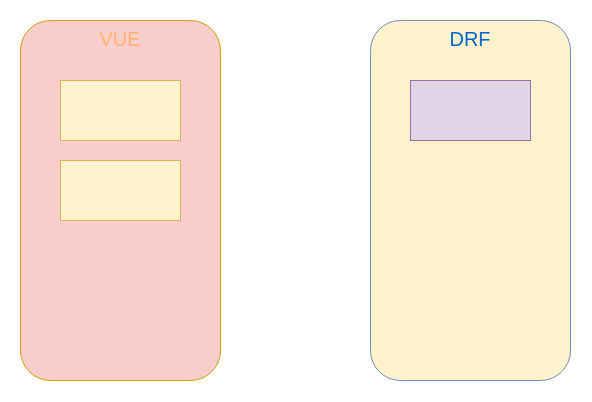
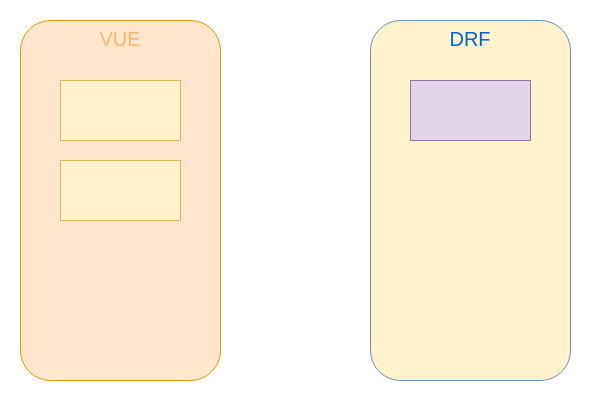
- <mxCell id="2" value="&lt;font style=&quot;font-size: 20px;&quot;&gt;VUE&lt;/font&gt;" style="rounded=1;whiteSpace=wrap;html=1;fillColor=#f8cecc;strokeColor=#d79b00;fontColor=#FFB570;verticalAlign=top;" vertex="1" parent="1"><mxGeometry x="20" y="20" width="200" height="360" as="geometry" /></mxCell>
+ <mxCell id="2" value="&lt;font style=&quot;font-size: 20px;&quot;&gt;VUE&lt;/font&gt;" style="rounded=1;whiteSpace=wrap;html=1;fillColor=#ffe6cc;strokeColor=#d79b00;fontColor=#FFB570;verticalAlign=top;" vertex="1" parent="1"><mxGeometry x="20" y="20" width="200" height="360" as="geometry" /></mxCell>
